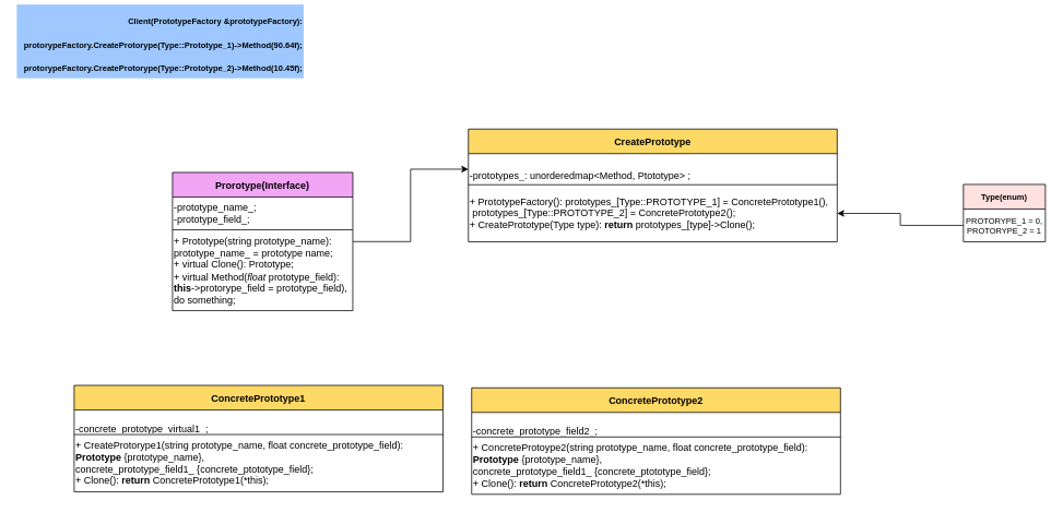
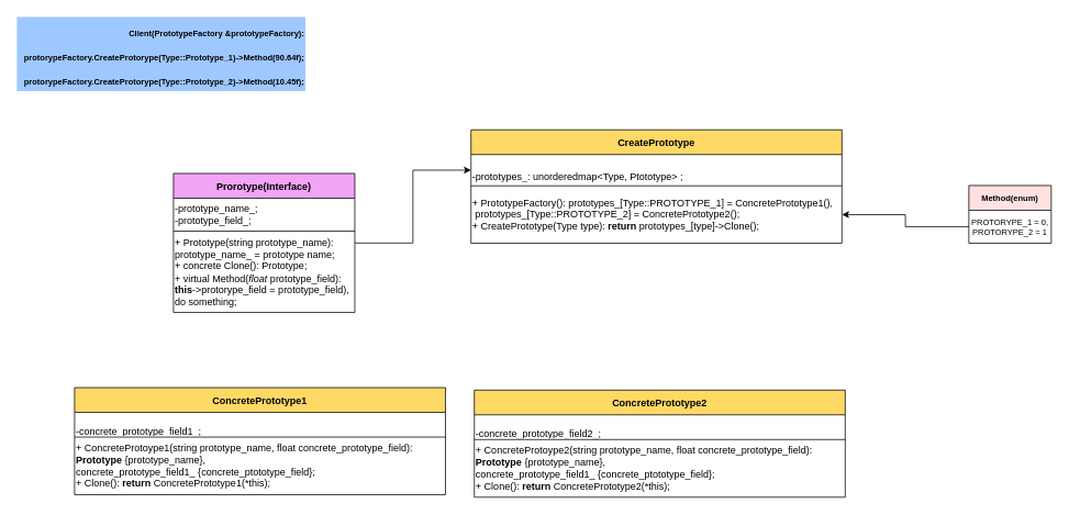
- <mxCell id="8" value="&lt;font&gt;&lt;font style=&quot;font-size: 10px&quot;&gt;Client(PrototypeFactory &amp;amp;prototypeFactory):&lt;br&gt;protorypeFactory.CreateProtorype(Type::Prototype_1)-&amp;gt;Method(90.64f);&lt;br&gt;protorypeFactory.CreateProtorype(Type::Prototype_2)-&amp;gt;Method(10.45f);&lt;/font&gt;&lt;br&gt;&lt;/font&gt;" style="text;strokeColor=none;fillColor=#9EC8FF;html=1;fontSize=24;fontStyle=1;verticalAlign=middle;align=right;" parent="1" vertex="1"><mxGeometry x="20" y="5" width="350" height="90" as="geometry" /></mxCell>
+ <mxCell id="8" value="&lt;font&gt;&lt;font style=&quot;font-size: 10px&quot;&gt;Client(PrototypeFactory &amp;amp;prototypeFactory):&lt;br&gt;protorypeFactory.CreateProtorype(Type::Prototype_1)-&amp;gt;Method(90.64f);&lt;br&gt;protorypeFactory.CreateProtorype(Type::Prototype_2)-&amp;gt;Method(10.45f);&lt;/font&gt;&lt;br&gt;&lt;/font&gt;" style="text;strokeColor=none;fillColor=#9EC8FF;html=1;fontSize=24;fontStyle=1;verticalAlign=middle;align=right;" parent="1" vertex="1"><mxGeometry x="20" y="20" width="350" height="90" as="geometry" /></mxCell>
- <mxCell id="25" value="&lt;br&gt;-prototypes_: unorderedmap&amp;lt;Method, Ptototype&amp;gt; ;" style="shape=partialRectangle;html=1;whiteSpace=wrap;connectable=0;fillColor=none;top=0;left=0;bottom=0;right=0;overflow=hidden;align=left;" parent="24" vertex="1"><mxGeometry width="450" height="38" as="geometry"><mxRectangle width="450" height="38" as="alternateBounds" /></mxGeometry></mxCell>
+ <mxCell id="25" value="&lt;br&gt;-prototypes_: unorderedmap&amp;lt;Type, Ptototype&amp;gt; ;" style="shape=partialRectangle;html=1;whiteSpace=wrap;connectable=0;fillColor=none;top=0;left=0;bottom=0;right=0;overflow=hidden;align=left;" parent="24" vertex="1"><mxGeometry width="450" height="38" as="geometry"><mxRectangle width="450" height="38" as="alternateBounds" /></mxGeometry></mxCell>
- <mxCell id="10" value="Type(enum)" style="shape=table;startSize=30;container=1;collapsible=0;childLayout=tableLayout;fontStyle=1;align=center;fontSize=10;fillColor=#FFE2E0;" parent="1" vertex="1"><mxGeometry x="1175" y="224.64" width="100" height="70" as="geometry" /></mxCell>
+ <mxCell id="10" value="Method(enum)" style="shape=table;startSize=30;container=1;collapsible=0;childLayout=tableLayout;fontStyle=1;align=center;fontSize=10;fillColor=#FFE2E0;" parent="1" vertex="1"><mxGeometry x="1175" y="224.64" width="100" height="70" as="geometry" /></mxCell>
- <mxCell id="7" value="&lt;div&gt;&lt;span&gt;+ Prototype(string prototype_name):&lt;/span&gt;&lt;/div&gt;&lt;div&gt;&lt;span&gt;prototype_name_ = prototype name;&lt;/span&gt;&lt;/div&gt;&lt;div&gt;&lt;span&gt;+ virtual Clone(): Prototype;&lt;/span&gt;&lt;/div&gt;+ virtual Method(&lt;i&gt;float&lt;/i&gt; prototype_field):&amp;nbsp;&lt;br&gt;&lt;b&gt;this&lt;/b&gt;-&amp;gt;protorype_field = prototype_field), do something;" style="shape=partialRectangle;html=1;whiteSpace=wrap;connectable=0;fillColor=none;top=0;left=0;bottom=0;right=0;overflow=hidden;align=left;" parent="6" vertex="1"><mxGeometry width="220" height="99" as="geometry"><mxRectangle width="220" height="99" as="alternateBounds" /></mxGeometry></mxCell>
+ <mxCell id="7" value="&lt;div&gt;&lt;span&gt;+ Prototype(string prototype_name):&lt;/span&gt;&lt;/div&gt;&lt;div&gt;&lt;span&gt;prototype_name_ = prototype name;&lt;/span&gt;&lt;/div&gt;&lt;div&gt;&lt;span&gt;+ concrete Clone(): Prototype;&lt;/span&gt;&lt;/div&gt;+ virtual Method(&lt;i&gt;float&lt;/i&gt; prototype_field):&amp;nbsp;&lt;br&gt;&lt;b&gt;this&lt;/b&gt;-&amp;gt;protorype_field = prototype_field), do something;" style="shape=partialRectangle;html=1;whiteSpace=wrap;connectable=0;fillColor=none;top=0;left=0;bottom=0;right=0;overflow=hidden;align=left;" parent="6" vertex="1"><mxGeometry width="220" height="99" as="geometry"><mxRectangle width="220" height="99" as="alternateBounds" /></mxGeometry></mxCell>
- <mxCell id="15" value="&lt;br&gt;-concrete_prototype_virtual1_;" style="shape=partialRectangle;html=1;whiteSpace=wrap;connectable=0;fillColor=none;top=0;left=0;bottom=0;right=0;overflow=hidden;align=left;" parent="14" vertex="1"><mxGeometry width="450" height="30" as="geometry"><mxRectangle width="450" height="30" as="alternateBounds" /></mxGeometry></mxCell>
+ <mxCell id="15" value="&lt;br&gt;-concrete_prototype_field1_;" style="shape=partialRectangle;html=1;whiteSpace=wrap;connectable=0;fillColor=none;top=0;left=0;bottom=0;right=0;overflow=hidden;align=left;" parent="14" vertex="1"><mxGeometry width="450" height="30" as="geometry"><mxRectangle width="450" height="30" as="alternateBounds" /></mxGeometry></mxCell>
- <mxCell id="17" value="&lt;div&gt;&lt;span style=&quot;text-align: center&quot;&gt;+ CreateProtorype1(string prototype_name, float concrete_prototype_field):&lt;/span&gt;&lt;br&gt;&lt;/div&gt;&lt;div&gt;&lt;span style=&quot;text-align: center&quot;&gt;&lt;b&gt;Prototype &lt;/b&gt;{prototype_name},&amp;nbsp;&lt;/span&gt;&lt;/div&gt;&lt;div&gt;&lt;span style=&quot;text-align: center&quot;&gt;concrete_prototype_field1_ {concrete_ptototype_field};&lt;/span&gt;&lt;/div&gt;&lt;div&gt;+ Clone(): &lt;b&gt;return&lt;/b&gt;&amp;nbsp;&lt;span style=&quot;text-align: center&quot;&gt;ConcretePrototype1(*this)&lt;/span&gt;;&lt;/div&gt;" style="shape=partialRectangle;html=1;whiteSpace=wrap;connectable=0;fillColor=none;top=0;left=0;bottom=0;right=0;overflow=hidden;align=left;" parent="16" vertex="1"><mxGeometry width="450" height="70" as="geometry"><mxRectangle width="450" height="70" as="alternateBounds" /></mxGeometry></mxCell>
+ <mxCell id="17" value="&lt;div&gt;&lt;span style=&quot;text-align: center&quot;&gt;+ ConcreteProtoype1(string prototype_name, float concrete_prototype_field):&lt;/span&gt;&lt;br&gt;&lt;/div&gt;&lt;div&gt;&lt;span style=&quot;text-align: center&quot;&gt;&lt;b&gt;Prototype &lt;/b&gt;{prototype_name},&amp;nbsp;&lt;/span&gt;&lt;/div&gt;&lt;div&gt;&lt;span style=&quot;text-align: center&quot;&gt;concrete_prototype_field1_ {concrete_ptototype_field};&lt;/span&gt;&lt;/div&gt;&lt;div&gt;+ Clone(): &lt;b&gt;return&lt;/b&gt;&amp;nbsp;&lt;span style=&quot;text-align: center&quot;&gt;ConcretePrototype1(*this)&lt;/span&gt;;&lt;/div&gt;" style="shape=partialRectangle;html=1;whiteSpace=wrap;connectable=0;fillColor=none;top=0;left=0;bottom=0;right=0;overflow=hidden;align=left;" parent="16" vertex="1"><mxGeometry width="450" height="70" as="geometry"><mxRectangle width="450" height="70" as="alternateBounds" /></mxGeometry></mxCell>
